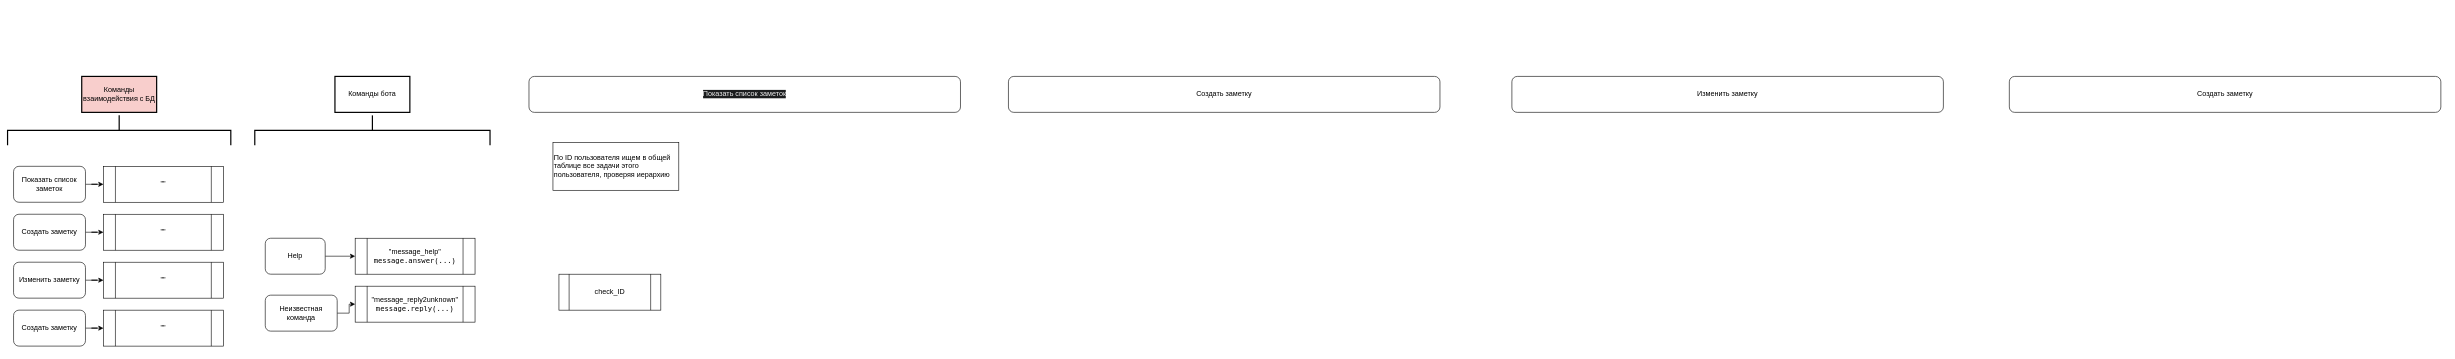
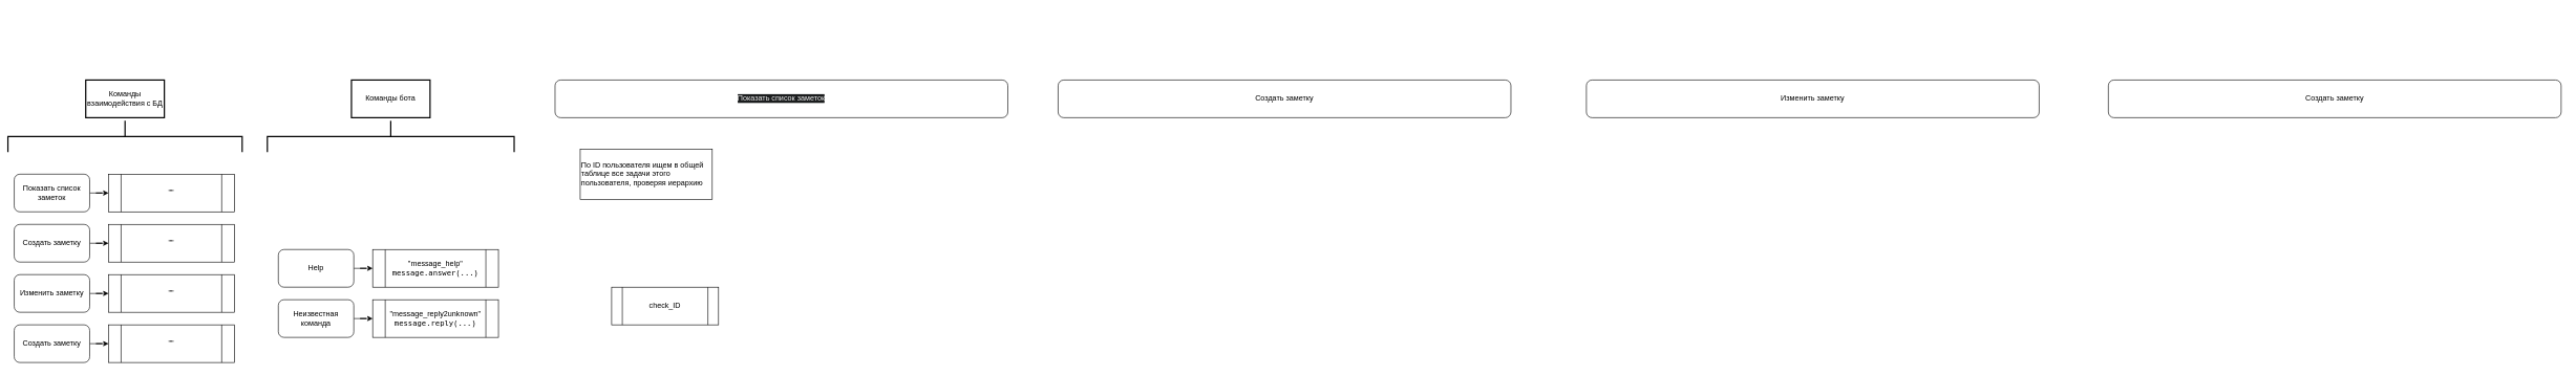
- <mxCell id="21" value="Команды взаимодействия с БД" style="whiteSpace=wrap;html=1;align=center;strokeWidth=2;pointerEvents=1;fillColor=#f8cecc;" parent="1" vertex="1"><mxGeometry x="133.75" y="127" width="125" height="60" as="geometry" /></mxCell>
+ <mxCell id="21" value="Команды взаимодействия с БД" style="whiteSpace=wrap;html=1;align=center;strokeWidth=2;pointerEvents=1;" parent="1" vertex="1"><mxGeometry x="133.75" y="127" width="125" height="60" as="geometry" /></mxCell>
- <mxCell id="6" value="Help" style="whiteSpace=wrap;html=1;rounded=1;" parent="1" vertex="1"><mxGeometry x="440" y="397" width="100" height="60" as="geometry" /></mxCell>
+ <mxCell id="6" value="Help" style="whiteSpace=wrap;html=1;rounded=1;" parent="1" vertex="1"><mxGeometry x="440" y="397" width="120" height="60" as="geometry" /></mxCell>
- <mxCell id="28" value="check_ID" style="shape=process;whiteSpace=wrap;html=1;backgroundOutline=1;" parent="1" vertex="1"><mxGeometry x="930" y="457" width="170" height="60" as="geometry" /></mxCell>
+ <mxCell id="28" value="check_ID" style="shape=process;whiteSpace=wrap;html=1;backgroundOutline=1;" parent="1" vertex="1"><mxGeometry x="970" y="457" width="170" height="60" as="geometry" /></mxCell>
- <mxCell id="3" value="Неизвестная команда" style="whiteSpace=wrap;html=1;rounded=1;" parent="1" vertex="1"><mxGeometry x="440" y="492" width="120" height="60" as="geometry" /></mxCell>
+ <mxCell id="3" value="Неизвестная команда" style="whiteSpace=wrap;html=1;rounded=1;" parent="1" vertex="1"><mxGeometry x="440" y="477" width="120" height="60" as="geometry" /></mxCell>
